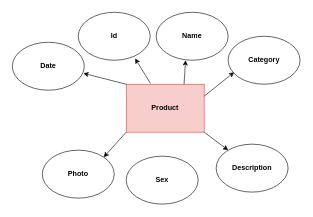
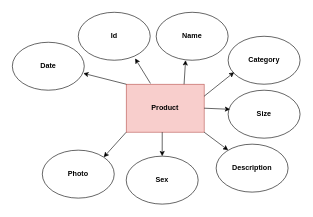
+ <mxCell id="18" value="" style="endArrow=classic;html=1;rounded=0;entryX=0.027;entryY=0.398;entryDx=0;entryDy=0;entryPerimeter=0;exitX=1;exitY=0.5;exitDx=0;exitDy=0;" edge="1" parent="1" source="2" target="6"><mxGeometry width="50" height="50" relative="1" as="geometry"><mxPoint x="330" y="220" as="sourcePoint" /><mxPoint x="380" y="170" as="targetPoint" /></mxGeometry></mxCell>
+ <mxCell id="6" value="&lt;b&gt;Size&lt;/b&gt;" style="ellipse;whiteSpace=wrap;html=1;" vertex="1" parent="1"><mxGeometry x="380" y="150" width="120" height="80" as="geometry" /></mxCell>
+ <mxCell id="14" value="" style="endArrow=classic;html=1;rounded=0;entryX=0.5;entryY=0;entryDx=0;entryDy=0;exitX=0.462;exitY=1;exitDx=0;exitDy=0;exitPerimeter=0;" edge="1" parent="1" source="2" target="8"><mxGeometry width="50" height="50" relative="1" as="geometry"><mxPoint x="220" y="270" as="sourcePoint" /><mxPoint x="270" y="220" as="targetPoint" /></mxGeometry></mxCell>
